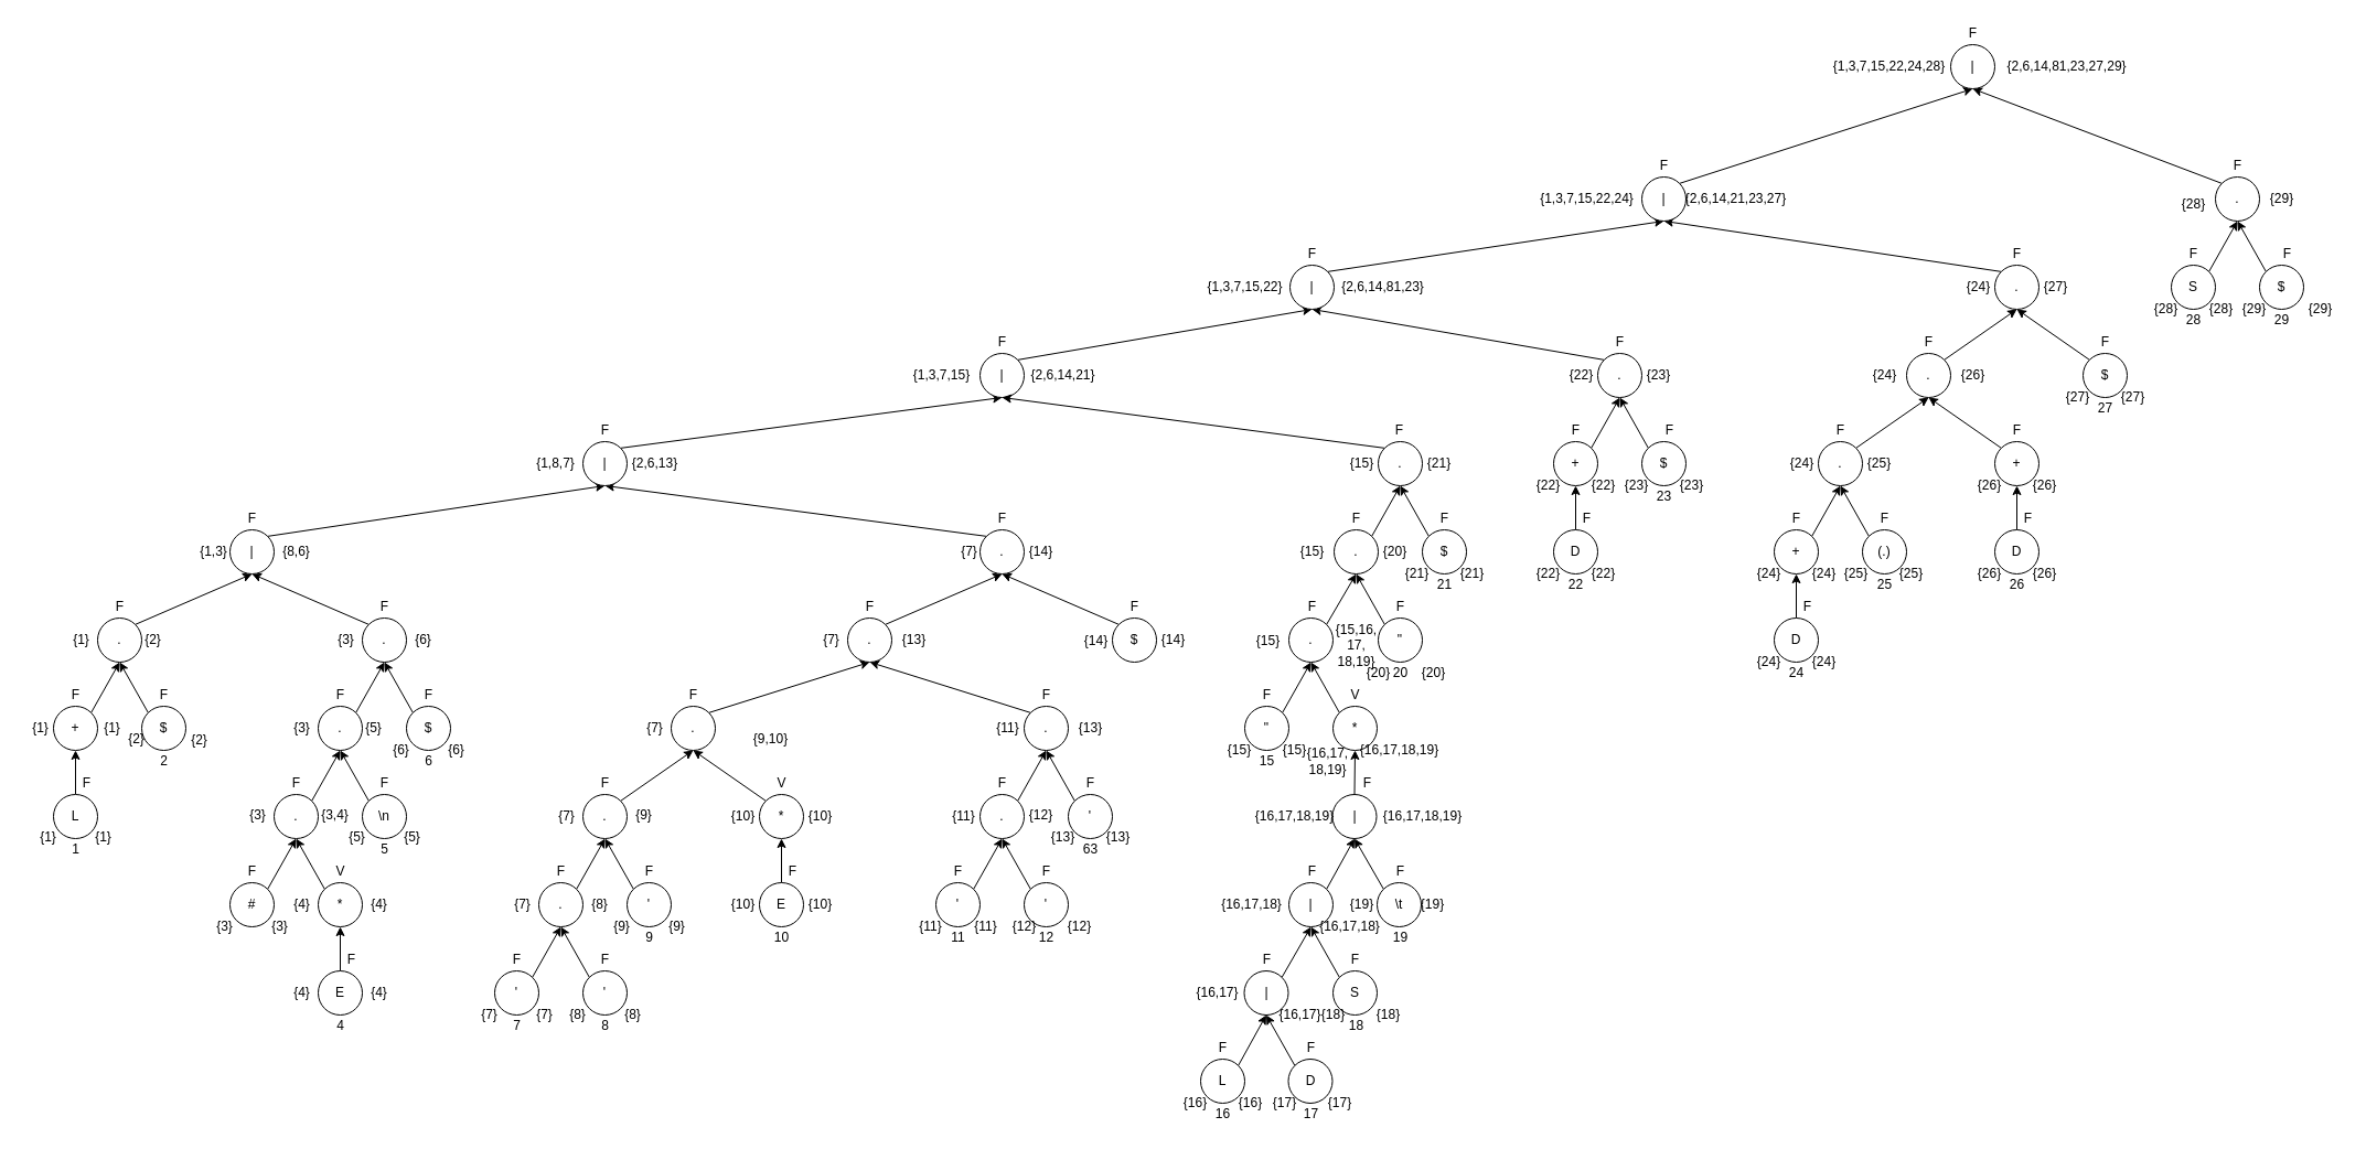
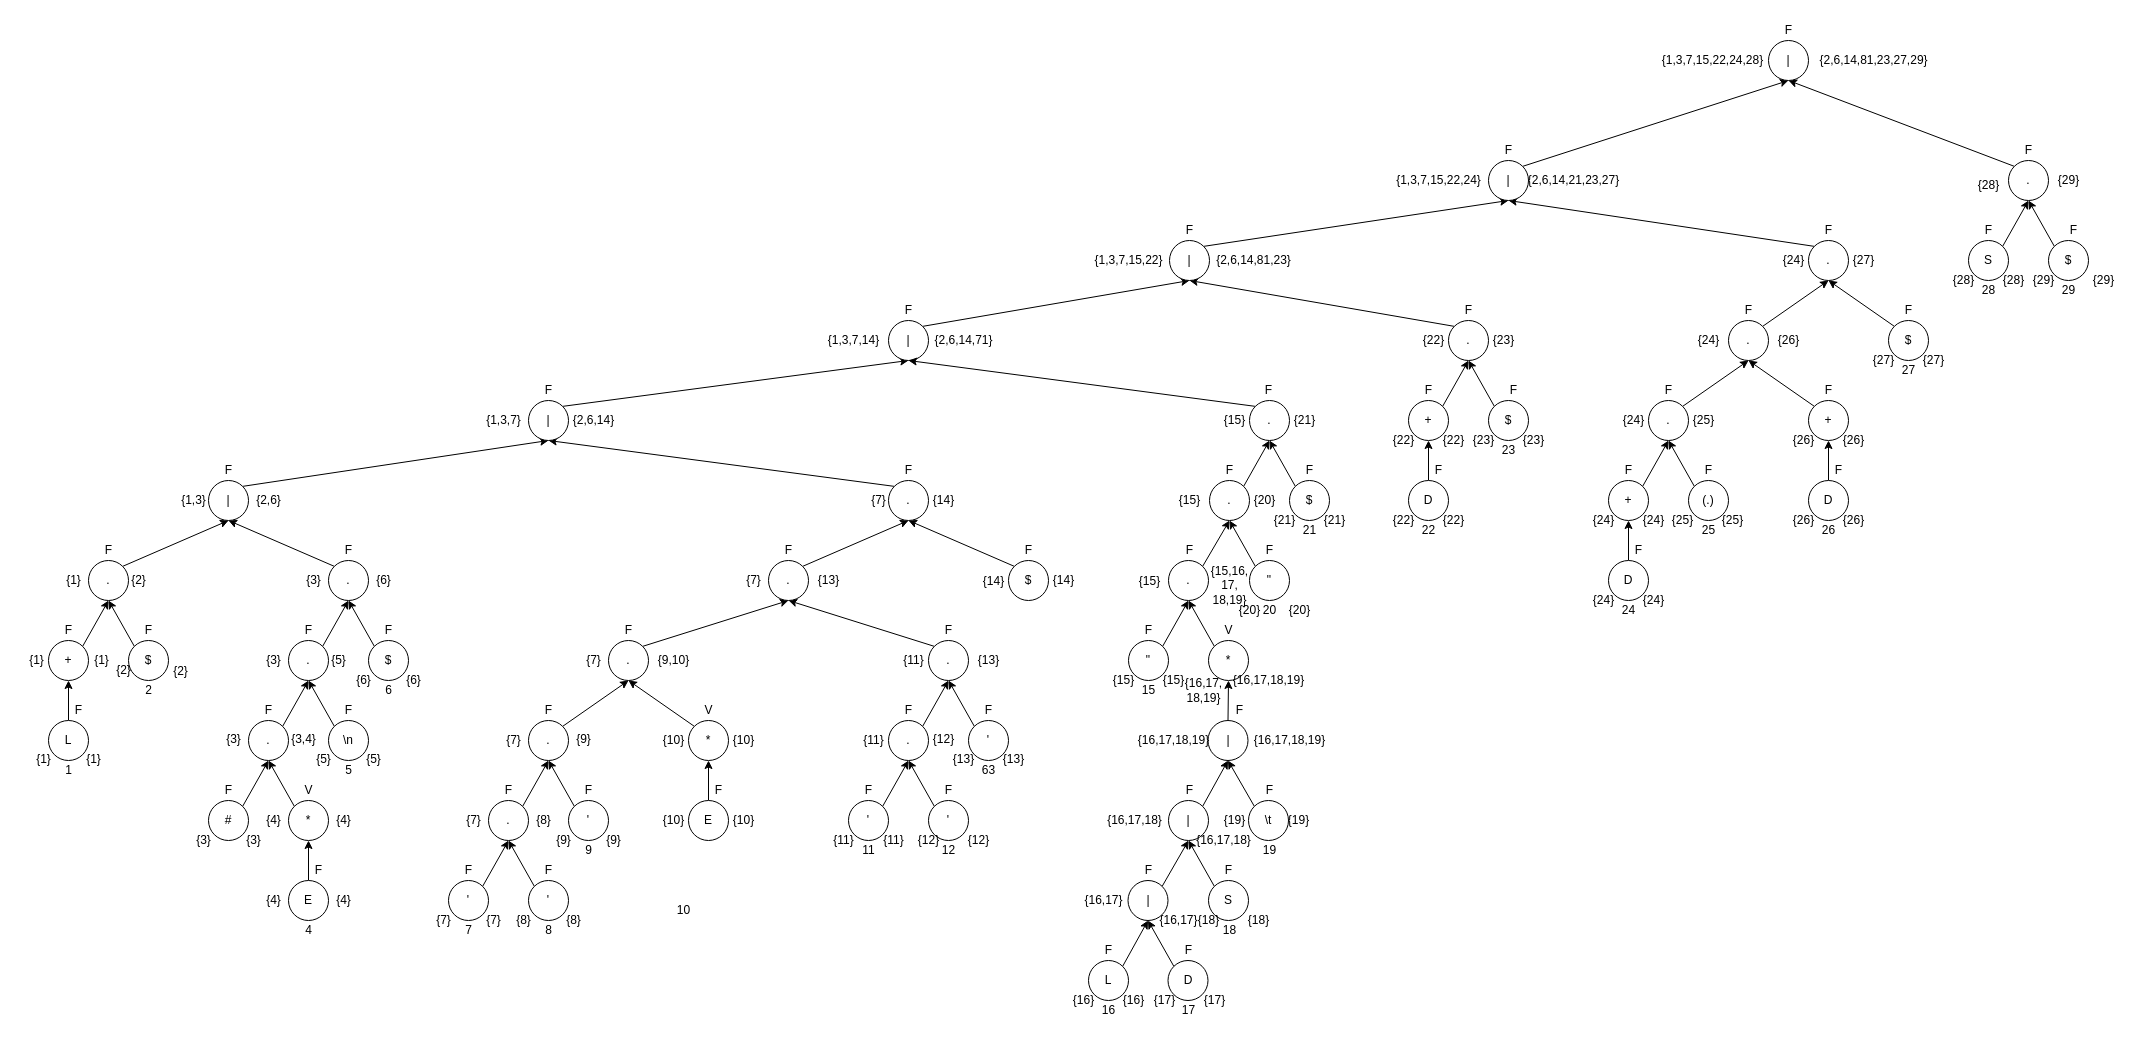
- <mxCell id="308" value="{1,3,7,15}" style="text;html=1;resizable=0;autosize=1;align=center;verticalAlign=middle;points=[];fillColor=none;strokeColor=none;rounded=0;" vertex="1" parent="1"><mxGeometry x="818" y="330" width="70" height="20" as="geometry" /></mxCell>
+ <mxCell id="308" value="{1,3,7,14}" style="text;html=1;resizable=0;autosize=1;align=center;verticalAlign=middle;points=[];fillColor=none;strokeColor=none;rounded=0;" vertex="1" parent="1"><mxGeometry x="818" y="330" width="70" height="20" as="geometry" /></mxCell>
- <mxCell id="309" value="{2,6,14,21}" style="text;html=1;resizable=0;autosize=1;align=center;verticalAlign=middle;points=[];fillColor=none;strokeColor=none;rounded=0;" vertex="1" parent="1"><mxGeometry x="928" y="330" width="70" height="20" as="geometry" /></mxCell>
+ <mxCell id="309" value="{2,6,14,71}" style="text;html=1;resizable=0;autosize=1;align=center;verticalAlign=middle;points=[];fillColor=none;strokeColor=none;rounded=0;" vertex="1" parent="1"><mxGeometry x="928" y="330" width="70" height="20" as="geometry" /></mxCell>
- <mxCell id="278" value="{1,8,7}" style="text;html=1;resizable=0;autosize=1;align=center;verticalAlign=middle;points=[];fillColor=none;strokeColor=none;rounded=0;" vertex="1" parent="1"><mxGeometry x="478" y="410" width="50" height="20" as="geometry" /></mxCell>
+ <mxCell id="278" value="{1,3,7}" style="text;html=1;resizable=0;autosize=1;align=center;verticalAlign=middle;points=[];fillColor=none;strokeColor=none;rounded=0;" vertex="1" parent="1"><mxGeometry x="478" y="410" width="50" height="20" as="geometry" /></mxCell>
- <mxCell id="279" value="{2,6,13}" style="text;html=1;resizable=0;autosize=1;align=center;verticalAlign=middle;points=[];fillColor=none;strokeColor=none;rounded=0;" vertex="1" parent="1"><mxGeometry x="563" y="410" width="60" height="20" as="geometry" /></mxCell>
+ <mxCell id="279" value="{2,6,14}" style="text;html=1;resizable=0;autosize=1;align=center;verticalAlign=middle;points=[];fillColor=none;strokeColor=none;rounded=0;" vertex="1" parent="1"><mxGeometry x="563" y="410" width="60" height="20" as="geometry" /></mxCell>
- <mxCell id="245" value="{8,6}" style="text;html=1;resizable=0;autosize=1;align=center;verticalAlign=middle;points=[];fillColor=none;strokeColor=none;rounded=0;" vertex="1" parent="1"><mxGeometry x="248" y="490" width="40" height="20" as="geometry" /></mxCell>
+ <mxCell id="245" value="{2,6}" style="text;html=1;resizable=0;autosize=1;align=center;verticalAlign=middle;points=[];fillColor=none;strokeColor=none;rounded=0;" vertex="1" parent="1"><mxGeometry x="248" y="490" width="40" height="20" as="geometry" /></mxCell>
- <mxCell id="261" value="{9,10}" style="text;html=1;resizable=0;autosize=1;align=center;verticalAlign=middle;points=[];fillColor=none;strokeColor=none;rounded=0;" vertex="1" parent="1"><mxGeometry x="673" y="660" width="50" height="20" as="geometry" /></mxCell>
+ <mxCell id="261" value="{9,10}" style="text;html=1;resizable=0;autosize=1;align=center;verticalAlign=middle;points=[];fillColor=none;strokeColor=none;rounded=0;" vertex="1" parent="1"><mxGeometry x="648" y="650" width="50" height="20" as="geometry" /></mxCell>
- <mxCell id="137" value="10" style="text;html=1;resizable=0;autosize=1;align=center;verticalAlign=middle;points=[];fillColor=none;strokeColor=none;rounded=0;" vertex="1" parent="1"><mxGeometry x="693" y="840" width="30" height="20" as="geometry" /></mxCell>
+ <mxCell id="137" value="10" style="text;html=1;resizable=0;autosize=1;align=center;verticalAlign=middle;points=[];fillColor=none;strokeColor=none;rounded=0;" vertex="1" parent="1"><mxGeometry x="668" y="900" width="30" height="20" as="geometry" /></mxCell>
